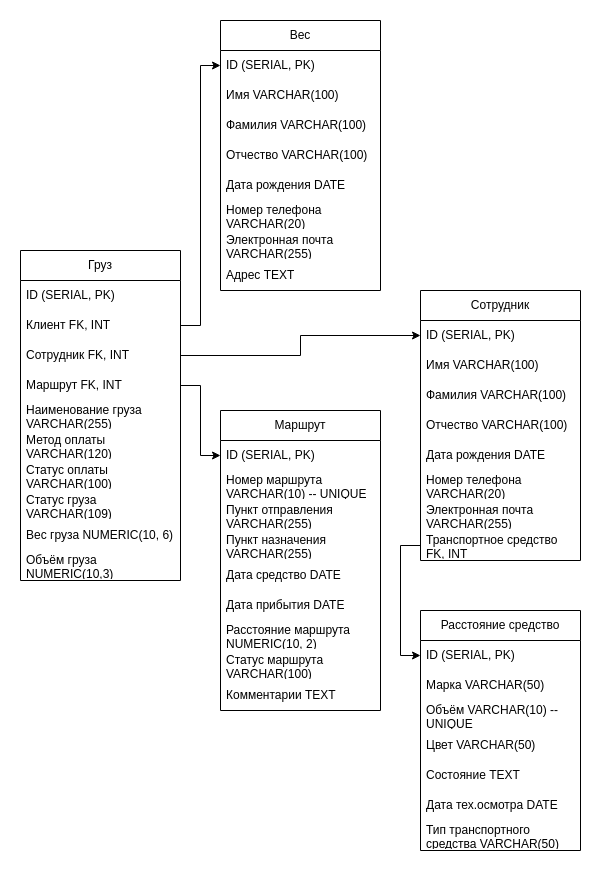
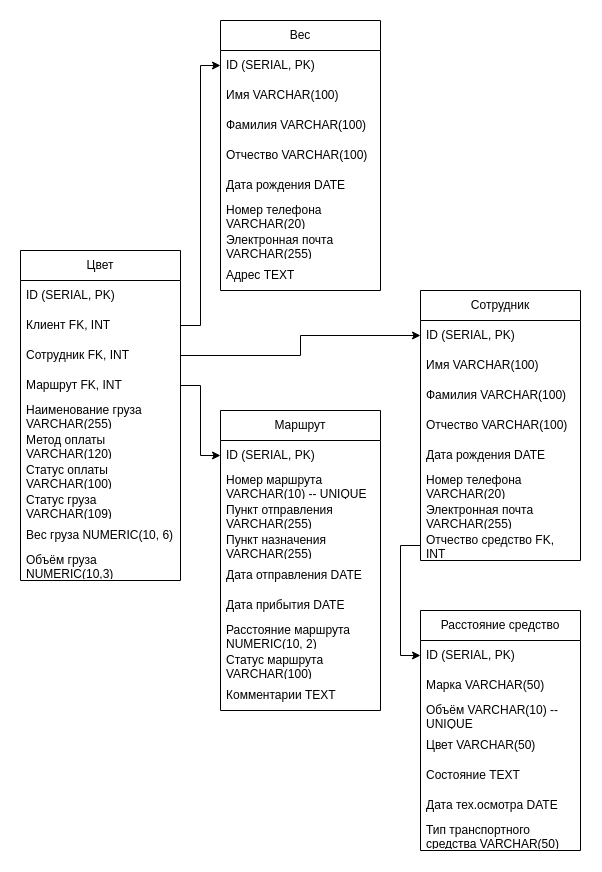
- <mxCell id="2" value="Груз" style="swimlane;fontStyle=0;childLayout=stackLayout;horizontal=1;startSize=30;horizontalStack=0;resizeParent=1;resizeParentMax=0;resizeLast=0;collapsible=1;marginBottom=0;whiteSpace=wrap;html=1;" vertex="1" parent="1"><mxGeometry x="20" y="250" width="160" height="330" as="geometry" /></mxCell>
+ <mxCell id="2" value="Цвет" style="swimlane;fontStyle=0;childLayout=stackLayout;horizontal=1;startSize=30;horizontalStack=0;resizeParent=1;resizeParentMax=0;resizeLast=0;collapsible=1;marginBottom=0;whiteSpace=wrap;html=1;" vertex="1" parent="1"><mxGeometry x="20" y="250" width="160" height="330" as="geometry" /></mxCell>
- <mxCell id="30" value="Транспортное средство FK, INT" style="text;strokeColor=none;fillColor=none;align=left;verticalAlign=middle;spacingLeft=4;spacingRight=4;overflow=hidden;points=[[0,0.5],[1,0.5]];portConstraint=eastwest;rotatable=0;whiteSpace=wrap;html=1;" vertex="1" parent="22"><mxGeometry y="240" width="160" height="30" as="geometry" /></mxCell>
+ <mxCell id="30" value="Отчество средство FK, INT" style="text;strokeColor=none;fillColor=none;align=left;verticalAlign=middle;spacingLeft=4;spacingRight=4;overflow=hidden;points=[[0,0.5],[1,0.5]];portConstraint=eastwest;rotatable=0;whiteSpace=wrap;html=1;" vertex="1" parent="22"><mxGeometry y="240" width="160" height="30" as="geometry" /></mxCell>
- <mxCell id="44" value="Дата средство DATE" style="text;strokeColor=none;fillColor=none;align=left;verticalAlign=middle;spacingLeft=4;spacingRight=4;overflow=hidden;points=[[0,0.5],[1,0.5]];portConstraint=eastwest;rotatable=0;whiteSpace=wrap;html=1;" vertex="1" parent="39"><mxGeometry y="150" width="160" height="30" as="geometry" /></mxCell>
+ <mxCell id="44" value="Дата отправления DATE" style="text;strokeColor=none;fillColor=none;align=left;verticalAlign=middle;spacingLeft=4;spacingRight=4;overflow=hidden;points=[[0,0.5],[1,0.5]];portConstraint=eastwest;rotatable=0;whiteSpace=wrap;html=1;" vertex="1" parent="39"><mxGeometry y="150" width="160" height="30" as="geometry" /></mxCell>
